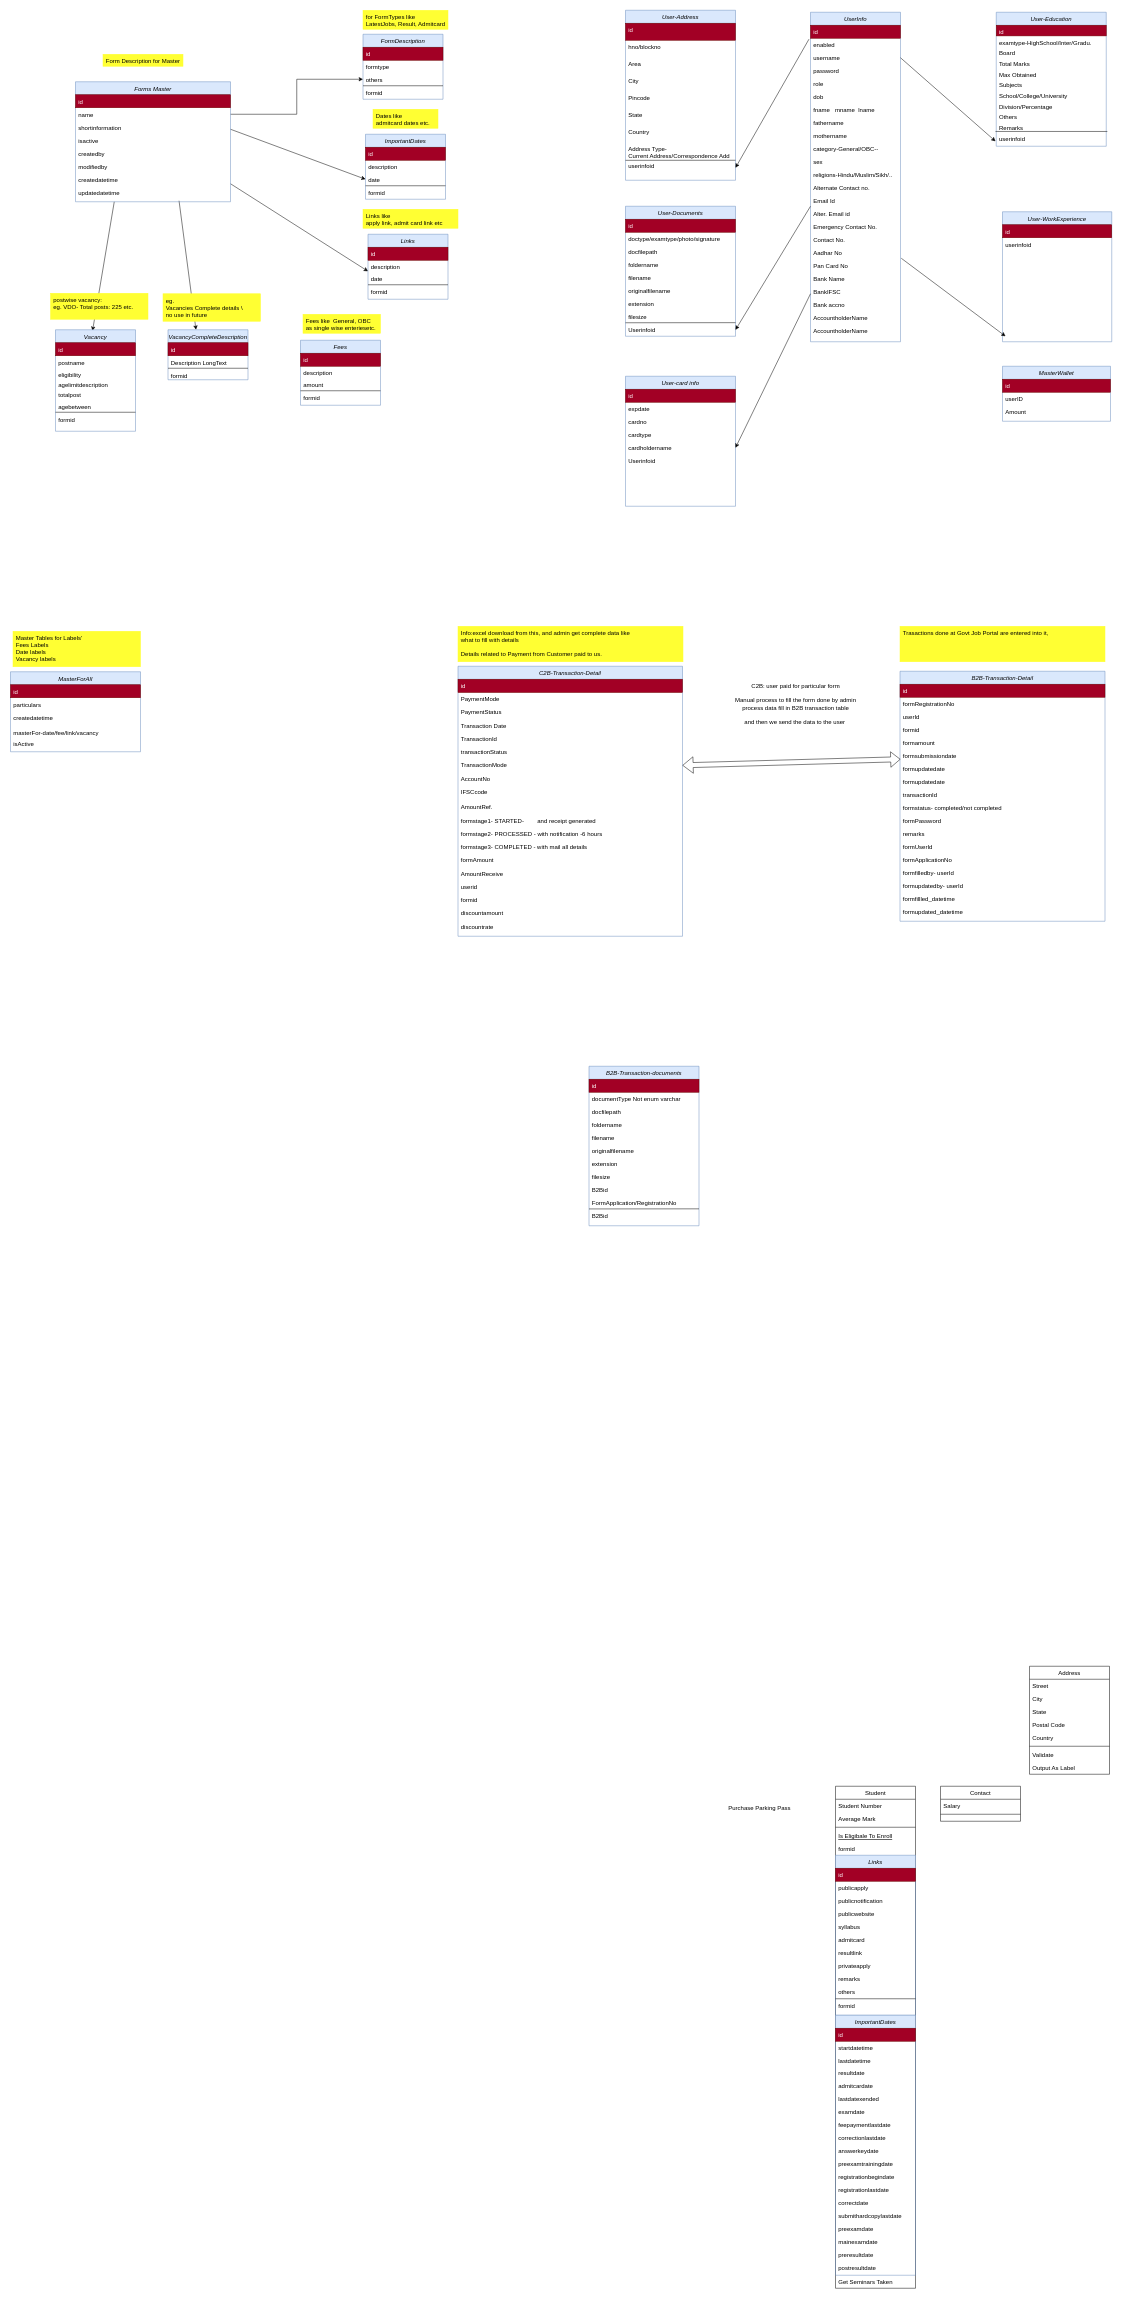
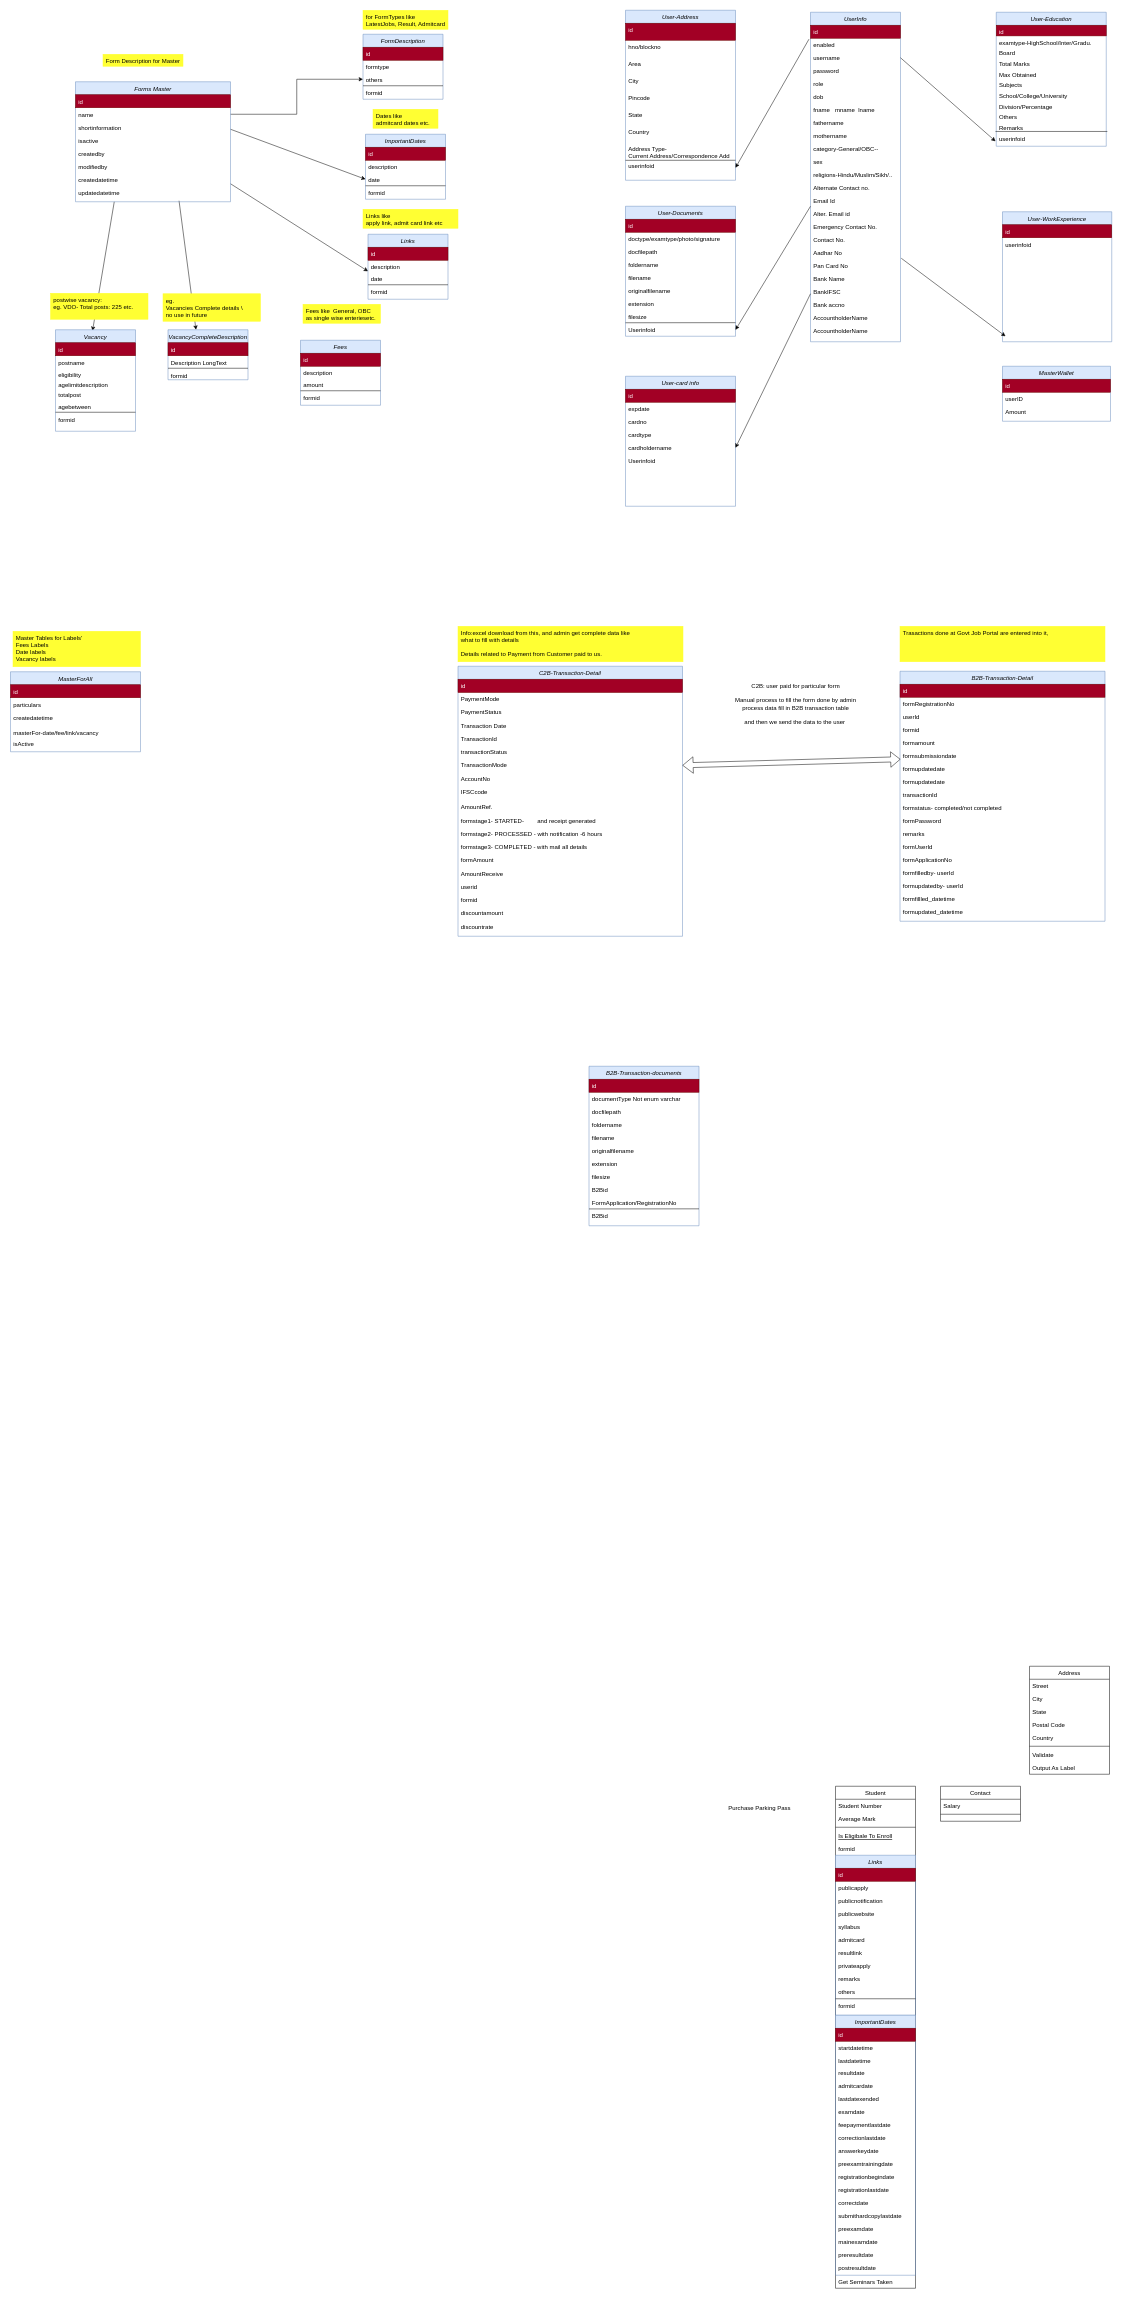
- <mxCell id="90" value="Fees like  General, OBC &#10;as single wise enteriesetc." style="text;align=left;verticalAlign=top;spacingLeft=4;spacingRight=4;overflow=hidden;rotatable=0;points=[[0,0.5],[1,0.5]];portConstraint=eastwest;rounded=0;shadow=0;html=0;strokeColor=#FFFF33;fillColor=#FFFF33;" parent="1" vertex="1"><mxGeometry x="605" y="628" width="155" height="38" as="geometry" /></mxCell>
+ <mxCell id="90" value="Fees like  General, OBC &#10;as single wise enteriesetc." style="text;align=left;verticalAlign=top;spacingLeft=4;spacingRight=4;overflow=hidden;rotatable=0;points=[[0,0.5],[1,0.5]];portConstraint=eastwest;rounded=0;shadow=0;html=0;strokeColor=#FFFF33;fillColor=#FFFF33;" parent="1" vertex="1"><mxGeometry x="605" y="608" width="155" height="38" as="geometry" /></mxCell>
